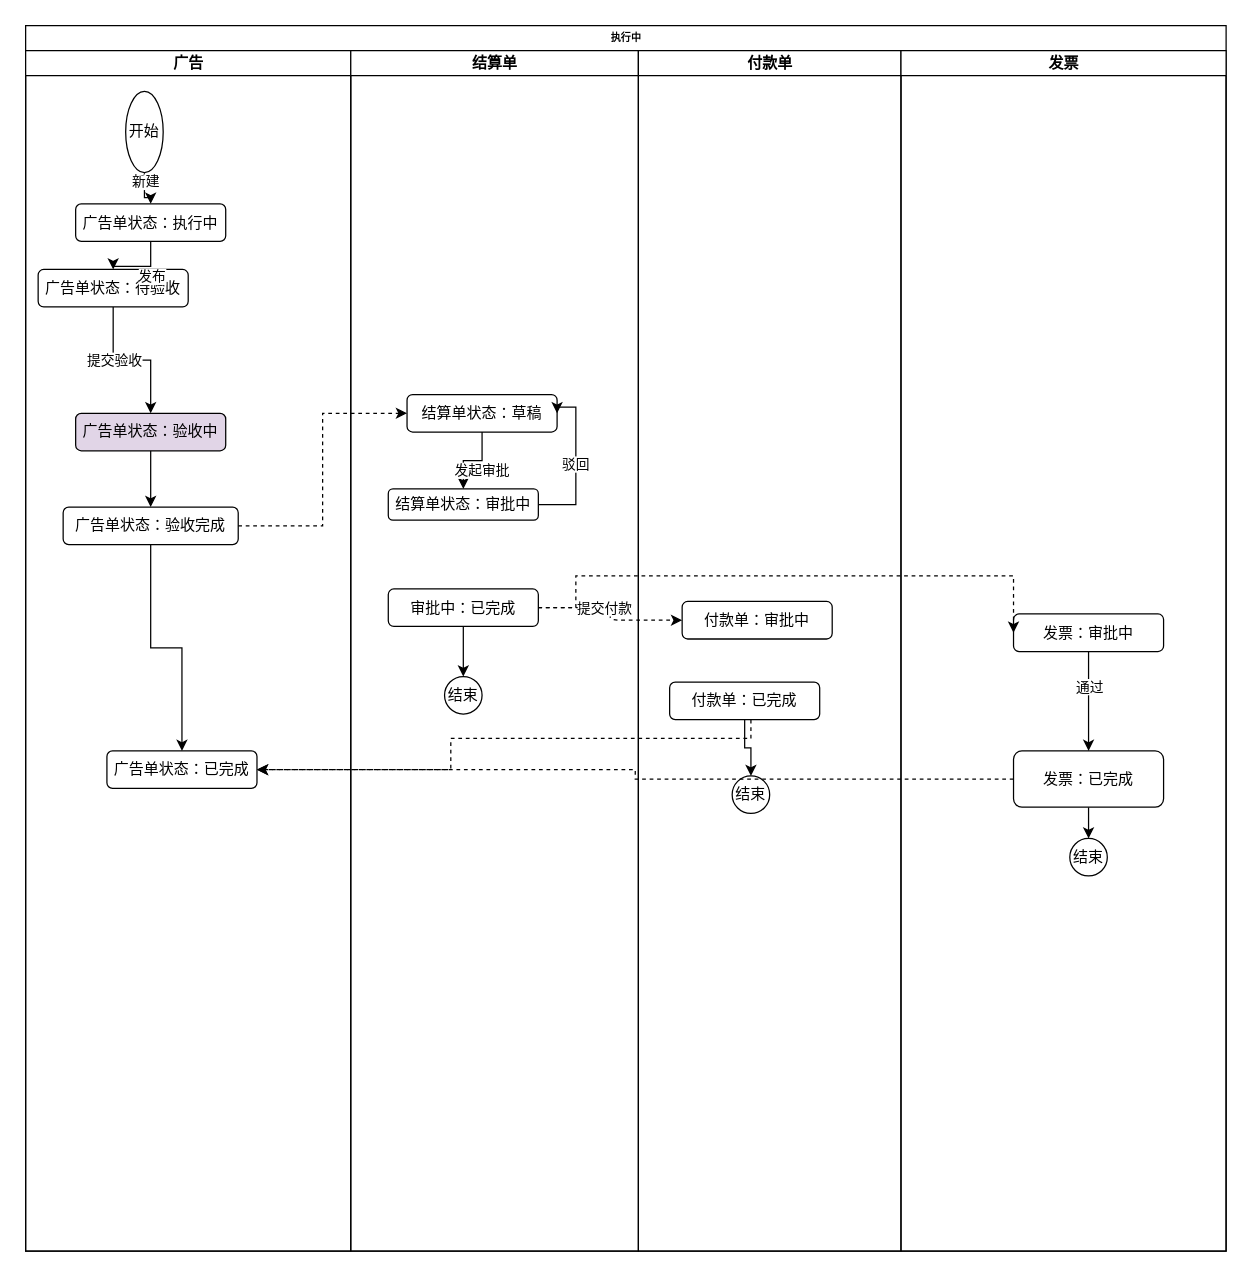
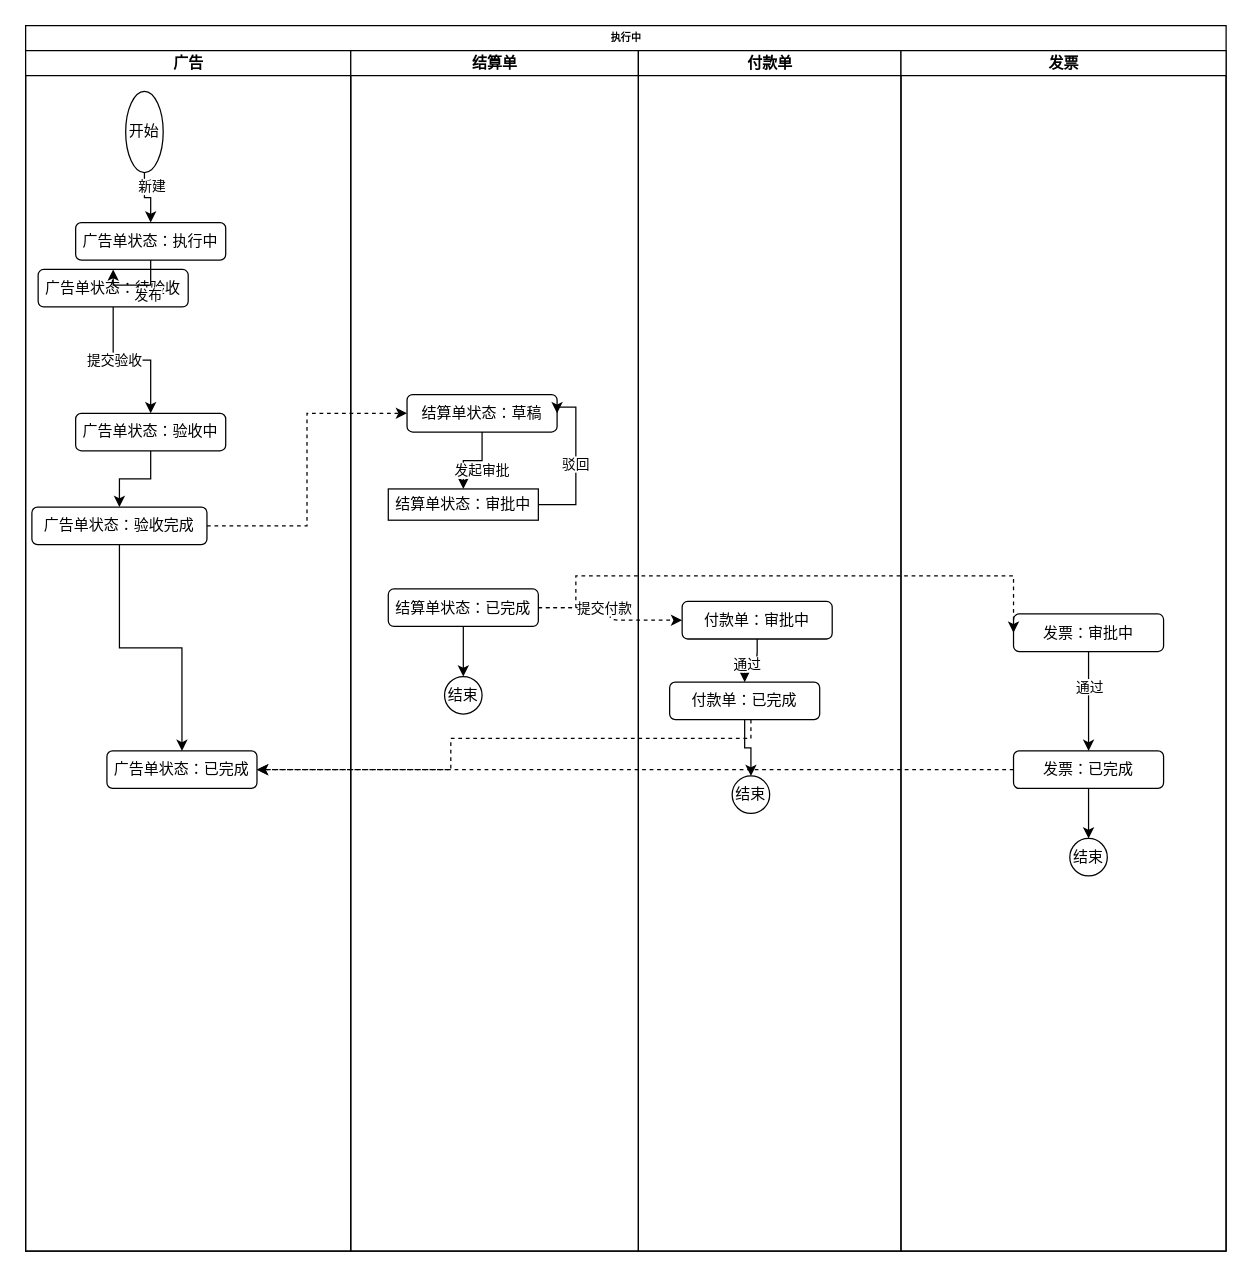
- <mxCell id="5" value="广告单状态：执行中" style="rounded=1;whiteSpace=wrap;html=1;" parent="3" vertex="1"><mxGeometry x="40" y="122.5" width="120" height="30" as="geometry" /></mxCell>
+ <mxCell id="5" value="广告单状态：执行中" style="rounded=1;whiteSpace=wrap;html=1;" parent="3" vertex="1"><mxGeometry x="40" y="137.5" width="120" height="30" as="geometry" /></mxCell>
- <mxCell id="17" value="广告单状态：验收中" style="whiteSpace=wrap;html=1;rounded=1;fillColor=#e1d5e7;" vertex="1" parent="3"><mxGeometry x="40" y="290" width="120" height="30" as="geometry" /></mxCell>
+ <mxCell id="17" value="广告单状态：验收中" style="whiteSpace=wrap;html=1;rounded=1;" vertex="1" parent="3"><mxGeometry x="40" y="290" width="120" height="30" as="geometry" /></mxCell>
- <mxCell id="24" value="结算单状态：审批中" style="whiteSpace=wrap;html=1;rounded=1;" parent="18" vertex="1"><mxGeometry x="30" y="350.5" width="120" height="25" as="geometry" /></mxCell>
+ <mxCell id="24" value="结算单状态：审批中" style="whiteSpace=wrap;html=1;rounded=0;" parent="18" vertex="1"><mxGeometry x="30" y="350.5" width="120" height="25" as="geometry" /></mxCell>
- <mxCell id="15" value="广告单状态：验收完成" style="whiteSpace=wrap;html=1;rounded=1;" vertex="1" parent="3"><mxGeometry x="30" y="365" width="140" height="30" as="geometry" /></mxCell>
+ <mxCell id="15" value="广告单状态：验收完成" style="whiteSpace=wrap;html=1;rounded=1;" vertex="1" parent="3"><mxGeometry x="5" y="365" width="140" height="30" as="geometry" /></mxCell>
- <mxCell id="26" value="审批中：已完成" style="whiteSpace=wrap;html=1;rounded=1;" parent="18" vertex="1"><mxGeometry x="30" y="430.5" width="120" height="30" as="geometry" /></mxCell>
+ <mxCell id="26" value="结算单状态：已完成" style="whiteSpace=wrap;html=1;rounded=1;" parent="18" vertex="1"><mxGeometry x="30" y="430.5" width="120" height="30" as="geometry" /></mxCell>
+ <mxCell id="31" style="edgeStyle=orthogonalEdgeStyle;curved=0;rounded=1;sketch=0;orthogonalLoop=1;jettySize=auto;html=1;" parent="30" source="33" target="34" edge="1"><mxGeometry relative="1" as="geometry" /></mxCell>
+ <mxCell id="32" value="通过" style="edgeLabel;html=1;align=center;verticalAlign=middle;resizable=0;points=[];" parent="31" vertex="1" connectable="0"><mxGeometry x="0.294" relative="1" as="geometry"><mxPoint as="offset" /></mxGeometry></mxCell>
- <mxCell id="42" value="发票：已完成" style="rounded=1;whiteSpace=wrap;html=1;" parent="37" vertex="1"><mxGeometry x="90" y="560" width="120" height="45" as="geometry" /></mxCell>
+ <mxCell id="42" value="发票：已完成" style="rounded=1;whiteSpace=wrap;html=1;" parent="37" vertex="1"><mxGeometry x="90" y="560" width="120" height="30" as="geometry" /></mxCell>
